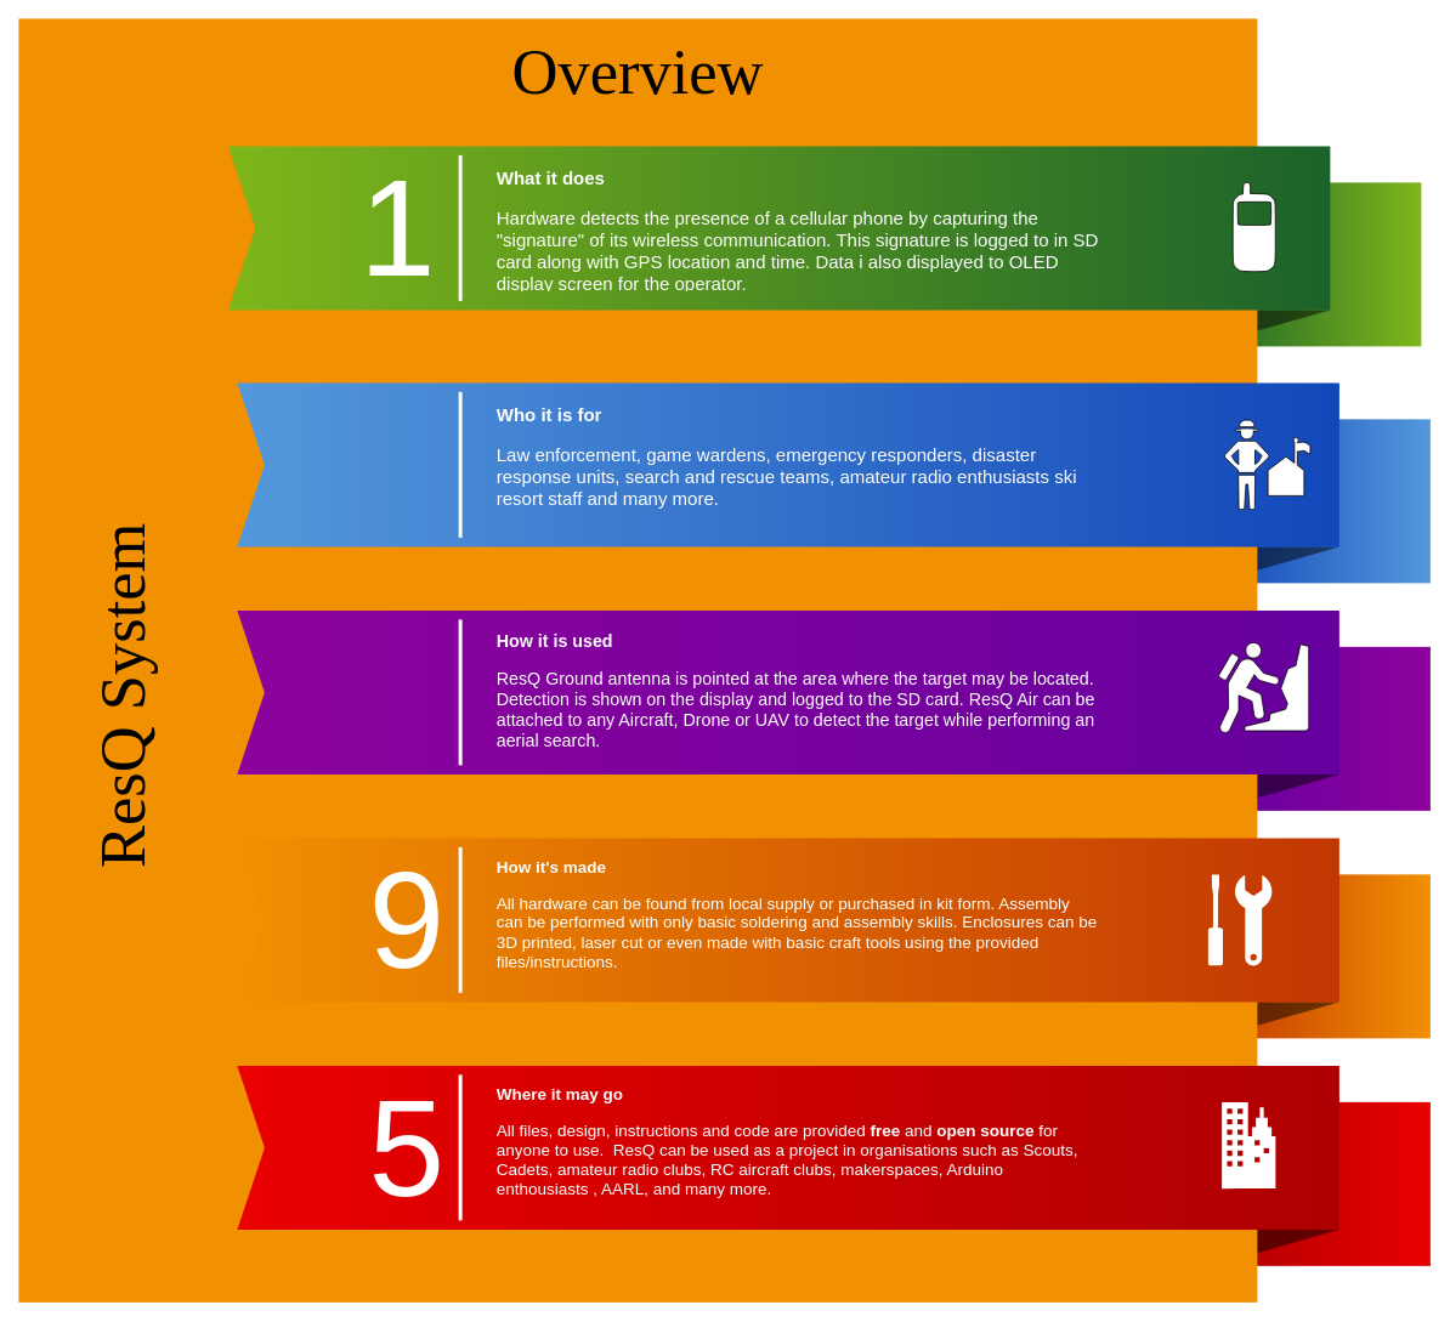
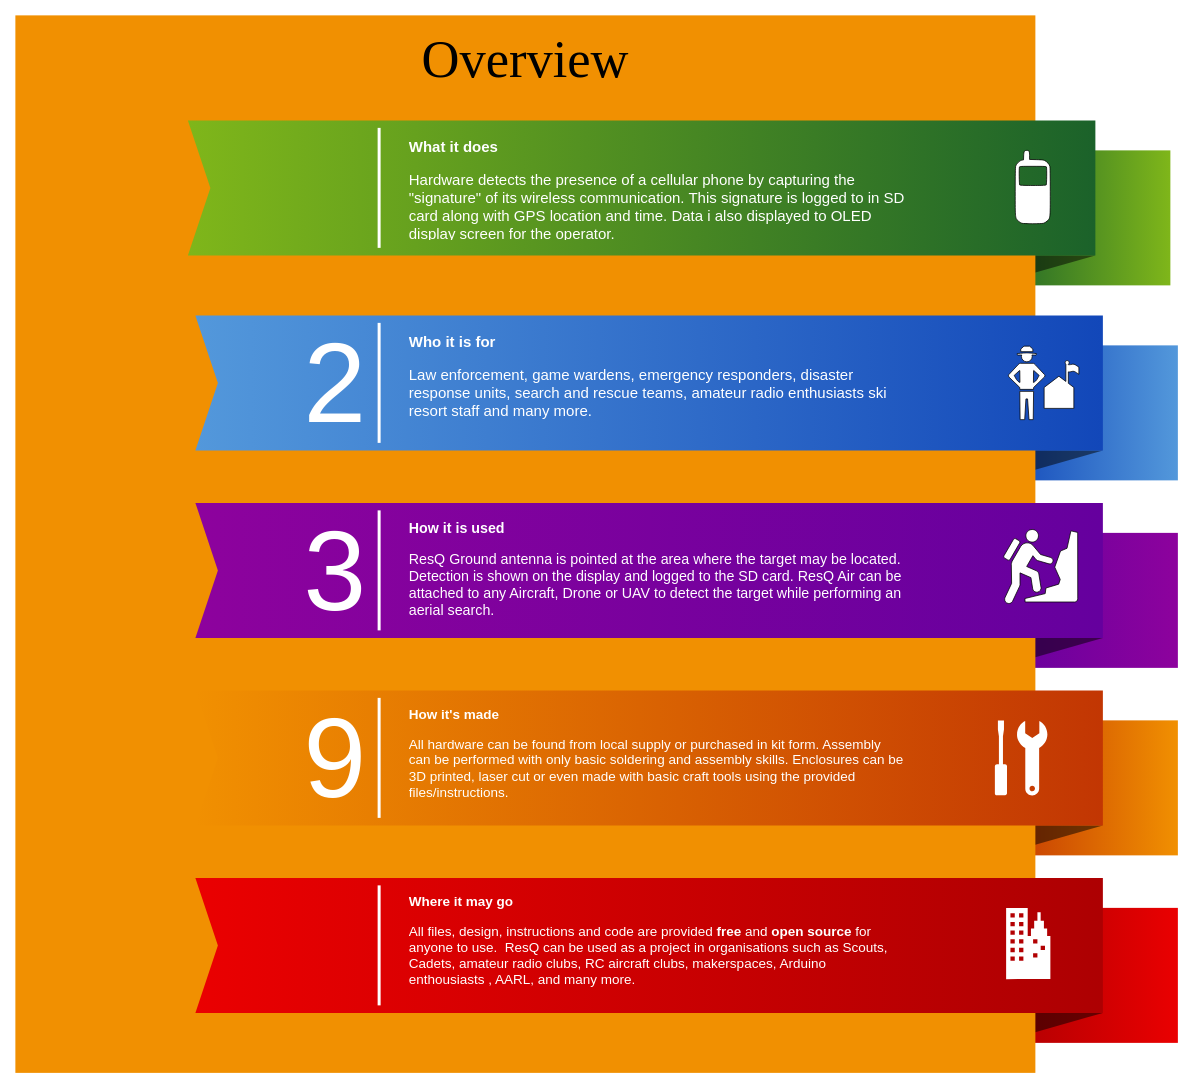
- <mxCell id="19" value="1" style="text;html=1;strokeColor=none;fillColor=none;align=right;verticalAlign=middle;whiteSpace=wrap;rounded=0;shadow=0;dashed=0;fontFamily=Helvetica;fontSize=150;fontColor=#FFFFFF;" parent="1" vertex="1"><mxGeometry x="280" y="160" width="200" height="180" as="geometry" /></mxCell>
+ <mxCell id="20" value="2" style="text;html=1;strokeColor=none;fillColor=none;align=right;verticalAlign=middle;whiteSpace=wrap;rounded=0;shadow=0;dashed=0;fontFamily=Helvetica;fontSize=150;fontColor=#FFFFFF;" parent="1" vertex="1"><mxGeometry x="290" y="420" width="200" height="180" as="geometry" /></mxCell>
- <mxCell id="18" value="ResQ System&amp;nbsp;" style="text;html=1;strokeColor=none;fillColor=none;align=center;verticalAlign=middle;whiteSpace=wrap;rounded=0;shadow=0;dashed=0;fontFamily=Verdana;fontSize=70;horizontal=0;" parent="1" vertex="1"><mxGeometry x="70" y="160" width="130" height="1190" as="geometry" /></mxCell>
+ <mxCell id="21" value="3" style="text;html=1;strokeColor=none;fillColor=none;align=right;verticalAlign=middle;whiteSpace=wrap;rounded=0;shadow=0;dashed=0;fontFamily=Helvetica;fontSize=150;fontColor=#FFFFFF;" parent="1" vertex="1"><mxGeometry x="290" y="670" width="200" height="180" as="geometry" /></mxCell>
- <mxCell id="23" value="5" style="text;html=1;strokeColor=none;fillColor=none;align=right;verticalAlign=middle;whiteSpace=wrap;rounded=0;shadow=0;dashed=0;fontFamily=Helvetica;fontSize=150;fontColor=#FFFFFF;" parent="1" vertex="1"><mxGeometry x="290" y="1170" width="200" height="180" as="geometry" /></mxCell>
